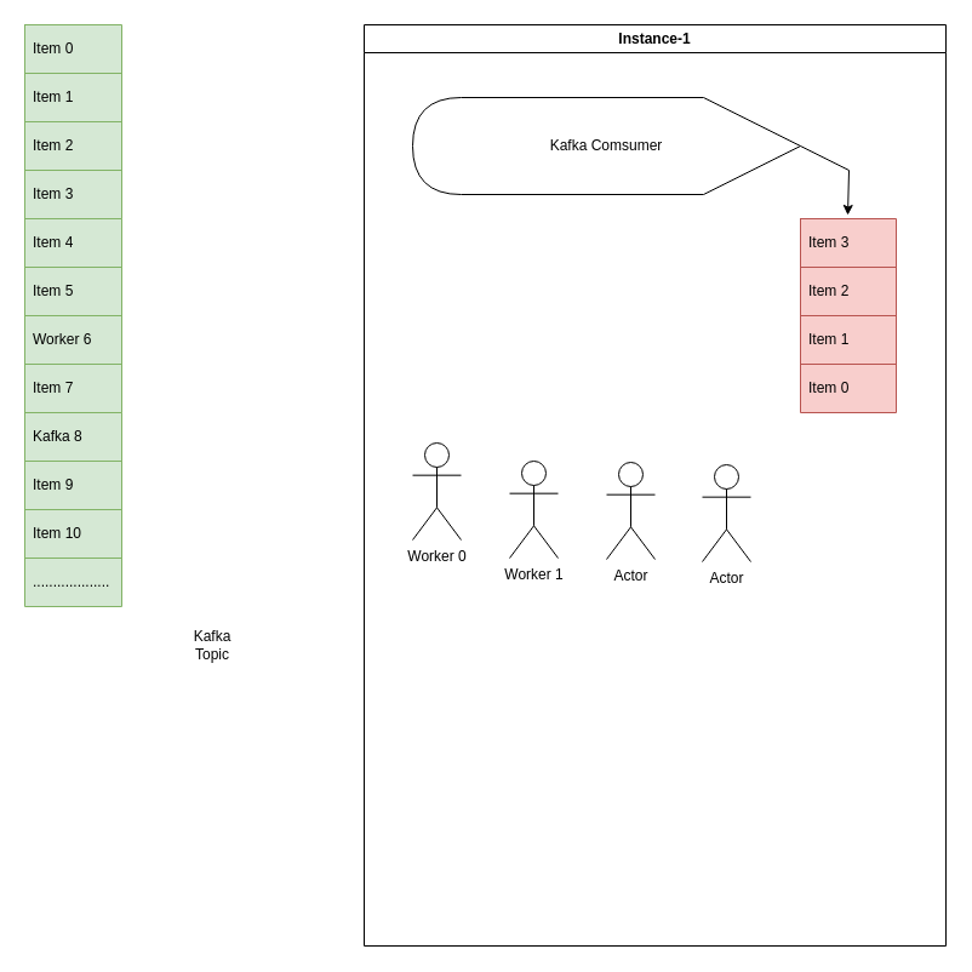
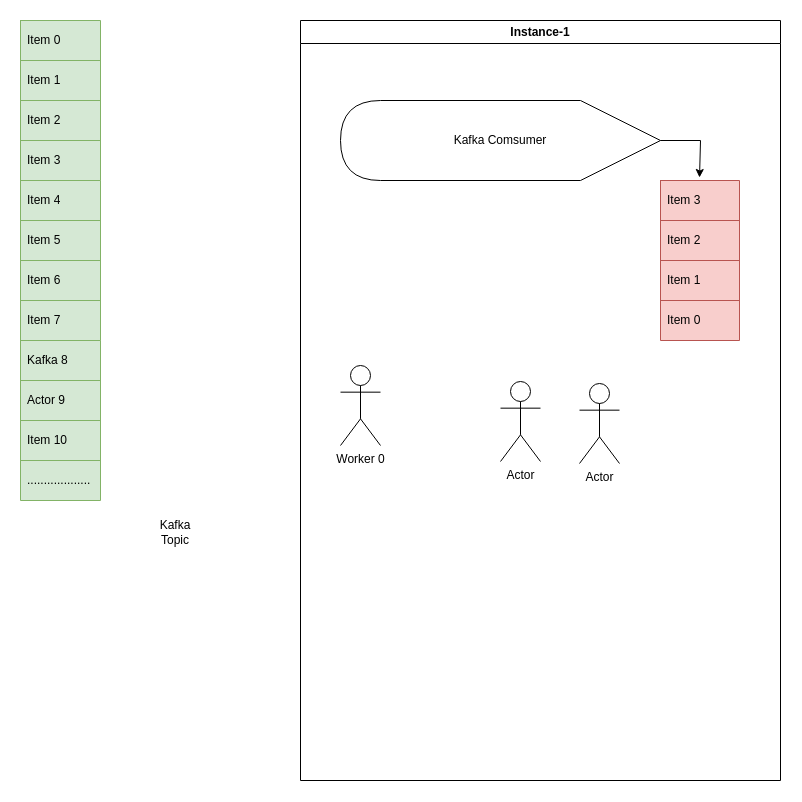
- <mxCell id="30" value="Kafka Comsumer" style="shape=display;whiteSpace=wrap;html=1;direction=west;" vertex="1" parent="20"><mxGeometry x="40" y="60" width="320" height="80" as="geometry" /></mxCell>
+ <mxCell id="30" value="Kafka Comsumer" style="shape=display;whiteSpace=wrap;html=1;direction=west;" vertex="1" parent="20"><mxGeometry x="40" y="80" width="320" height="80" as="geometry" /></mxCell>
- <mxCell id="17" value="Worker 6" style="shape=partialRectangle;html=1;whiteSpace=wrap;connectable=0;strokeColor=inherit;overflow=hidden;fillColor=none;top=0;left=0;bottom=0;right=0;pointerEvents=1;fontSize=12;align=left;spacingLeft=5;" vertex="1" parent="16"><mxGeometry width="80" height="40" as="geometry"><mxRectangle width="80" height="40" as="alternateBounds" /></mxGeometry></mxCell>
+ <mxCell id="17" value="Item 6" style="shape=partialRectangle;html=1;whiteSpace=wrap;connectable=0;strokeColor=inherit;overflow=hidden;fillColor=none;top=0;left=0;bottom=0;right=0;pointerEvents=1;fontSize=12;align=left;spacingLeft=5;" vertex="1" parent="16"><mxGeometry width="80" height="40" as="geometry"><mxRectangle width="80" height="40" as="alternateBounds" /></mxGeometry></mxCell>
- <mxCell id="38" value="Item 9" style="shape=partialRectangle;html=1;whiteSpace=wrap;connectable=0;strokeColor=inherit;overflow=hidden;fillColor=none;top=0;left=0;bottom=0;right=0;pointerEvents=1;fontSize=12;align=left;spacingLeft=5;" vertex="1" parent="37"><mxGeometry width="80" height="40" as="geometry"><mxRectangle width="80" height="40" as="alternateBounds" /></mxGeometry></mxCell>
+ <mxCell id="38" value="Actor 9" style="shape=partialRectangle;html=1;whiteSpace=wrap;connectable=0;strokeColor=inherit;overflow=hidden;fillColor=none;top=0;left=0;bottom=0;right=0;pointerEvents=1;fontSize=12;align=left;spacingLeft=5;" vertex="1" parent="37"><mxGeometry width="80" height="40" as="geometry"><mxRectangle width="80" height="40" as="alternateBounds" /></mxGeometry></mxCell>
- <mxCell id="33" value="Worker 1" style="shape=umlActor;verticalLabelPosition=bottom;verticalAlign=top;html=1;outlineConnect=0;" vertex="1" parent="20"><mxGeometry x="120" y="360" width="40" height="80" as="geometry" /></mxCell>
